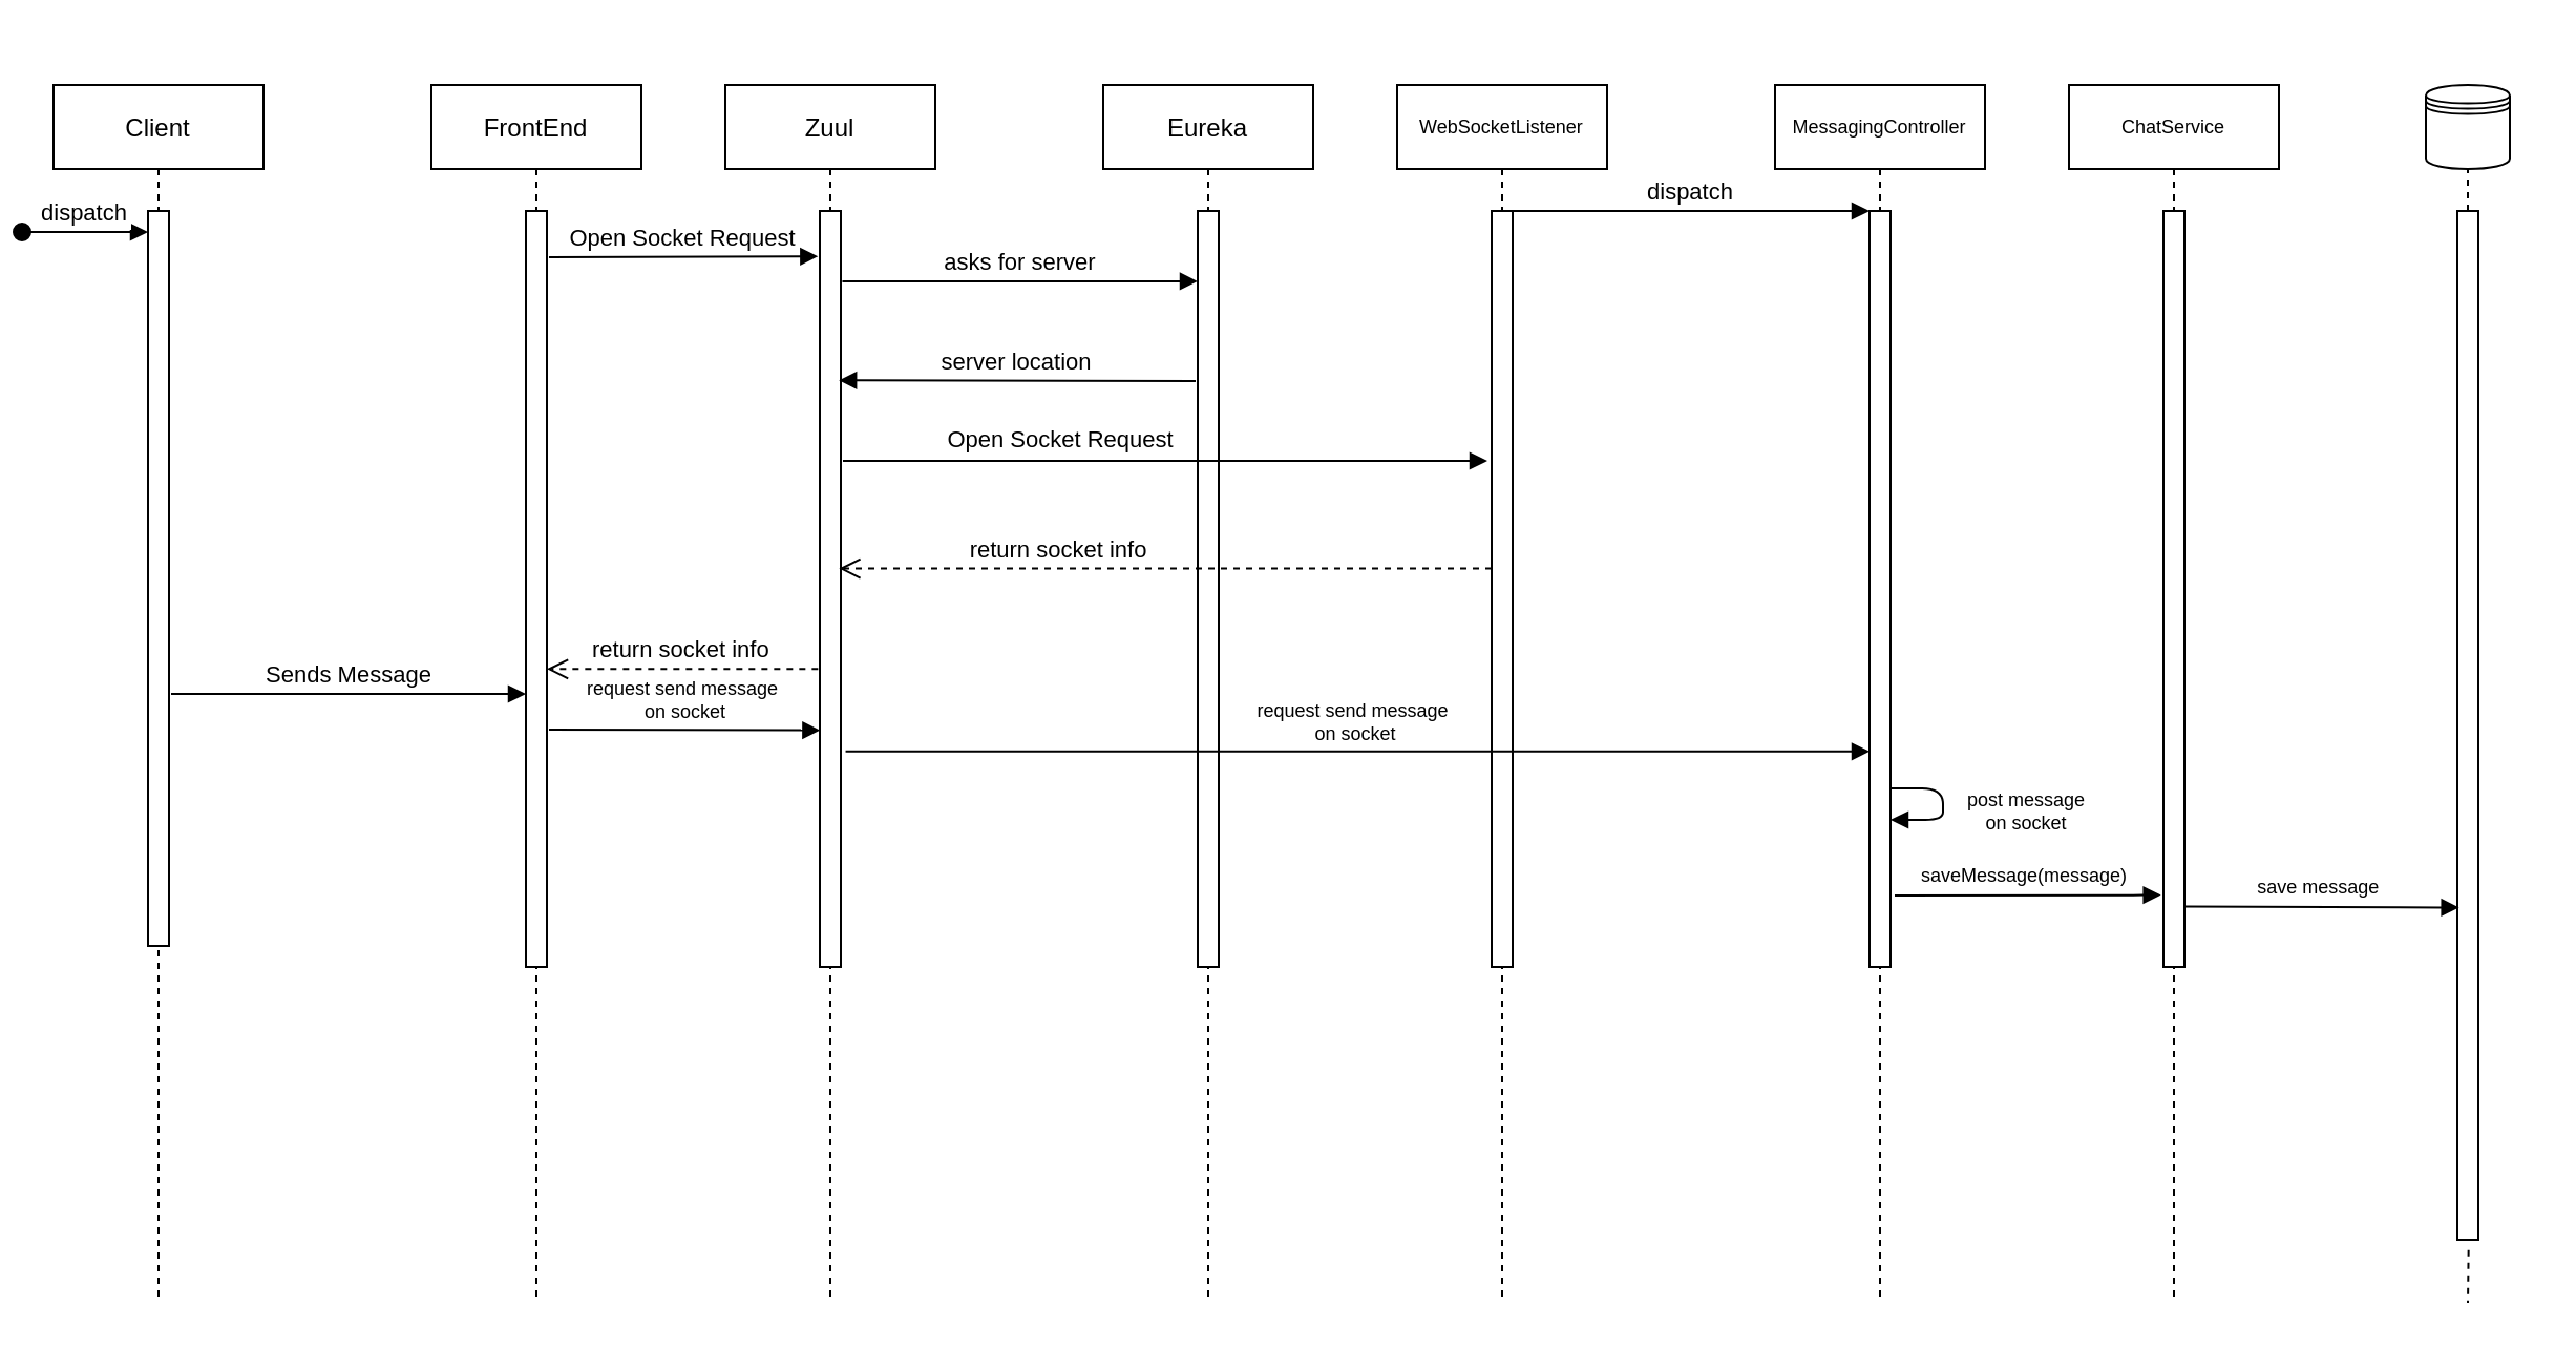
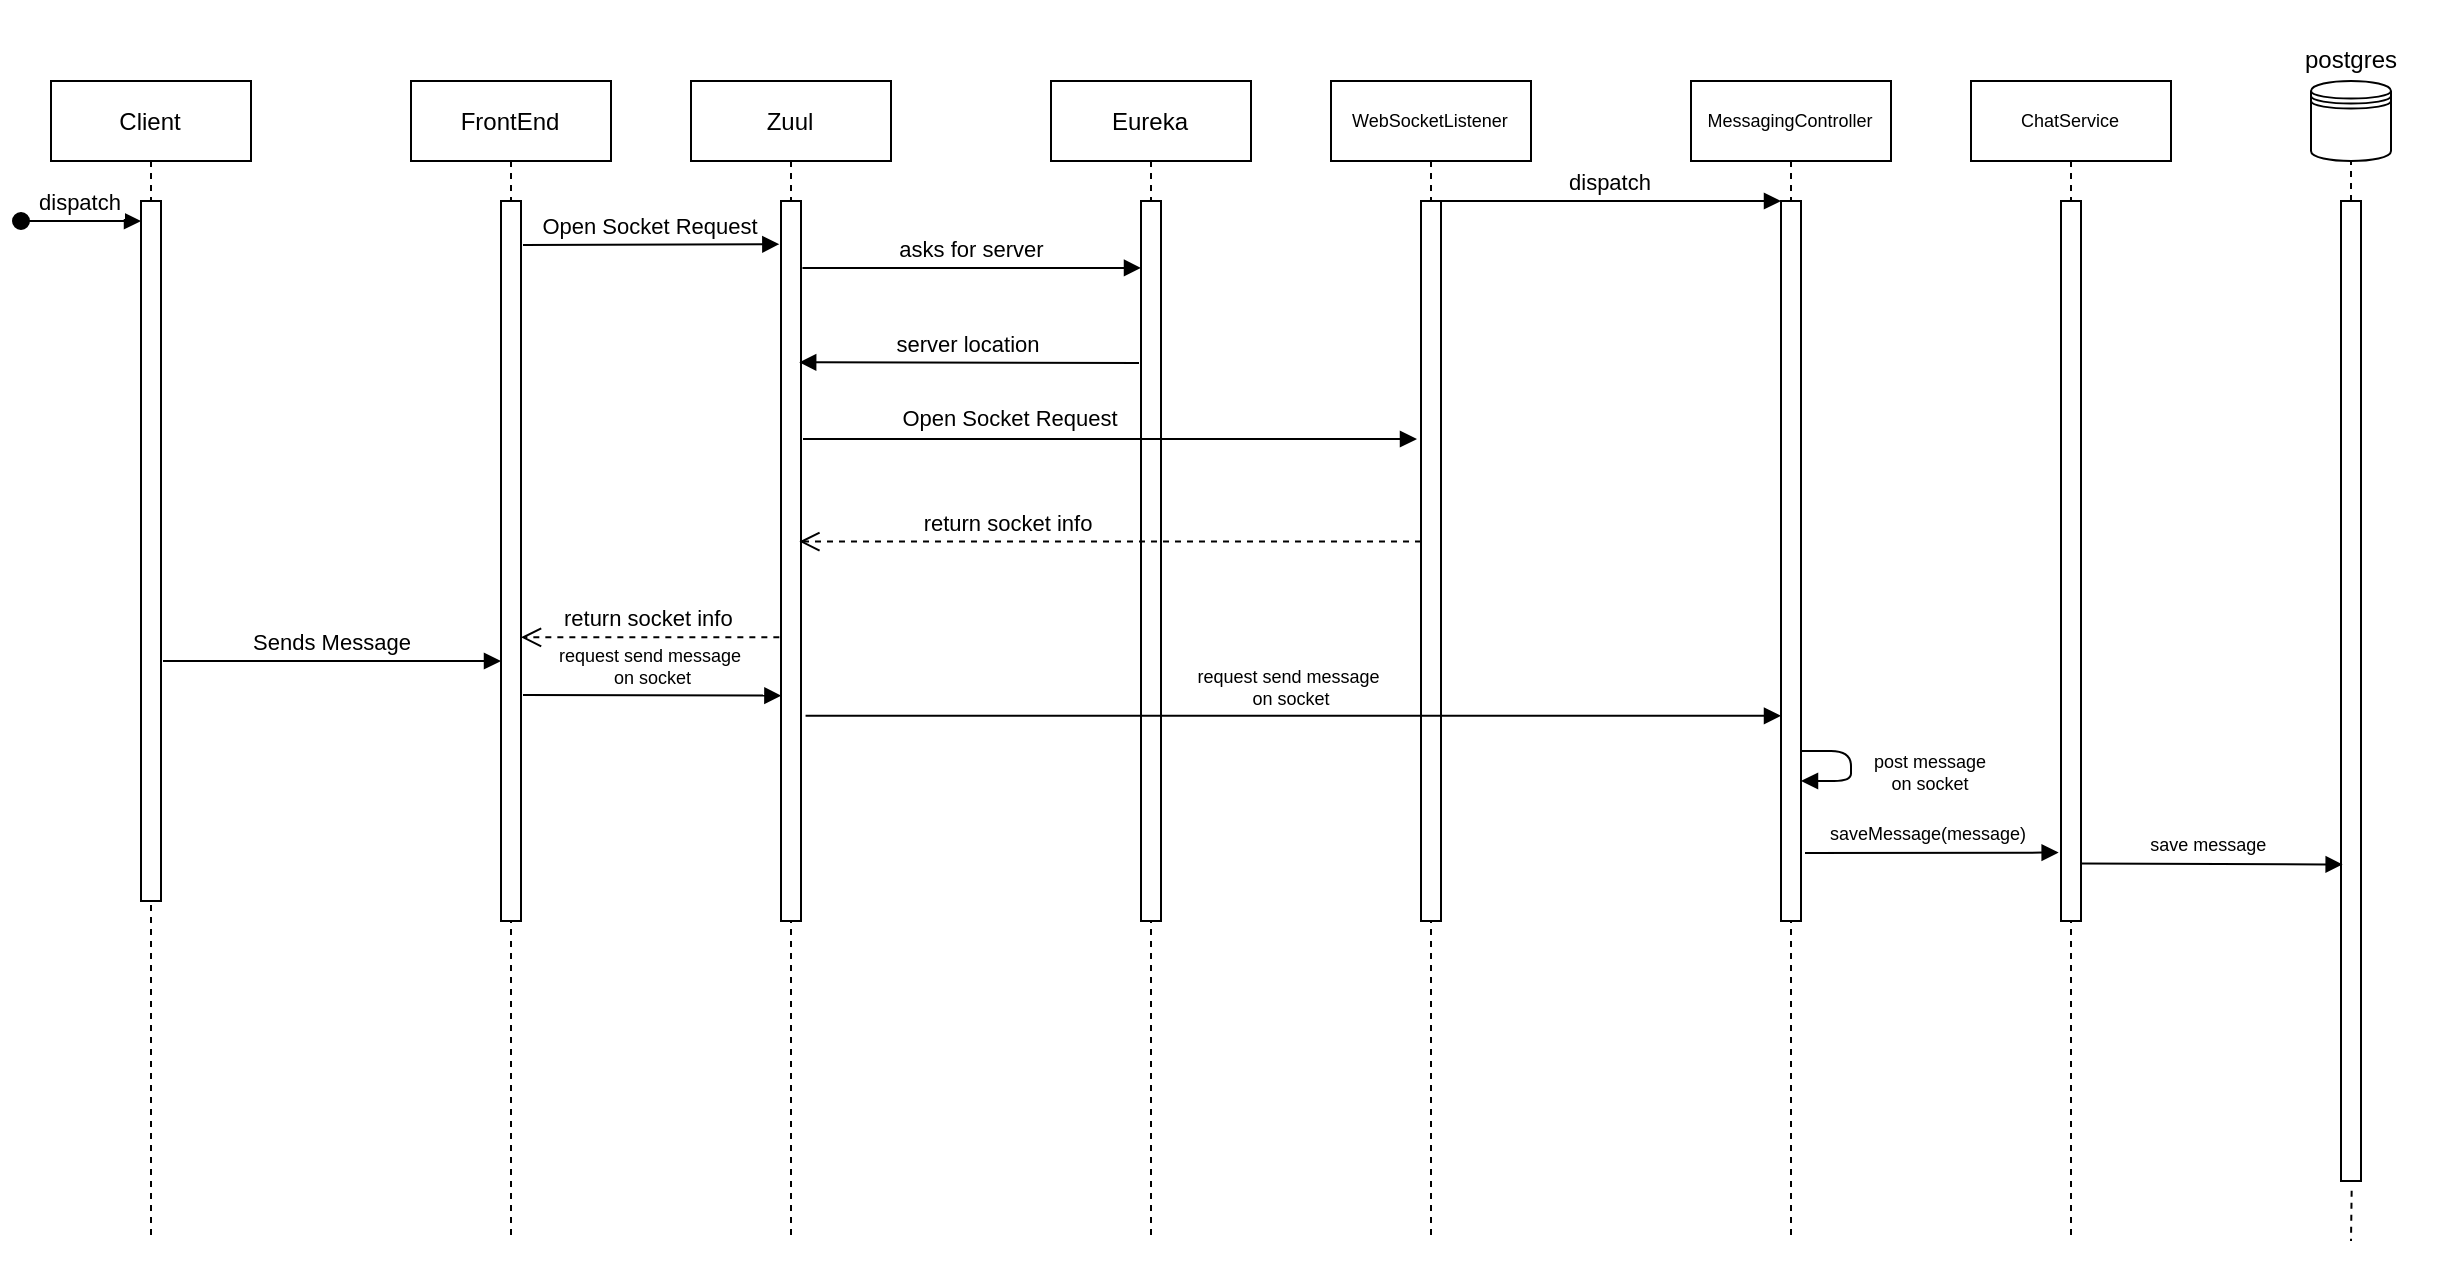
+ <mxCell id="22" value="postgres" style="text;html=1;align=center;verticalAlign=middle;resizable=0;points=[];autosize=1;" parent="1" vertex="1"><mxGeometry x="1140" y="20" width="60" height="20" as="geometry" /></mxCell>
